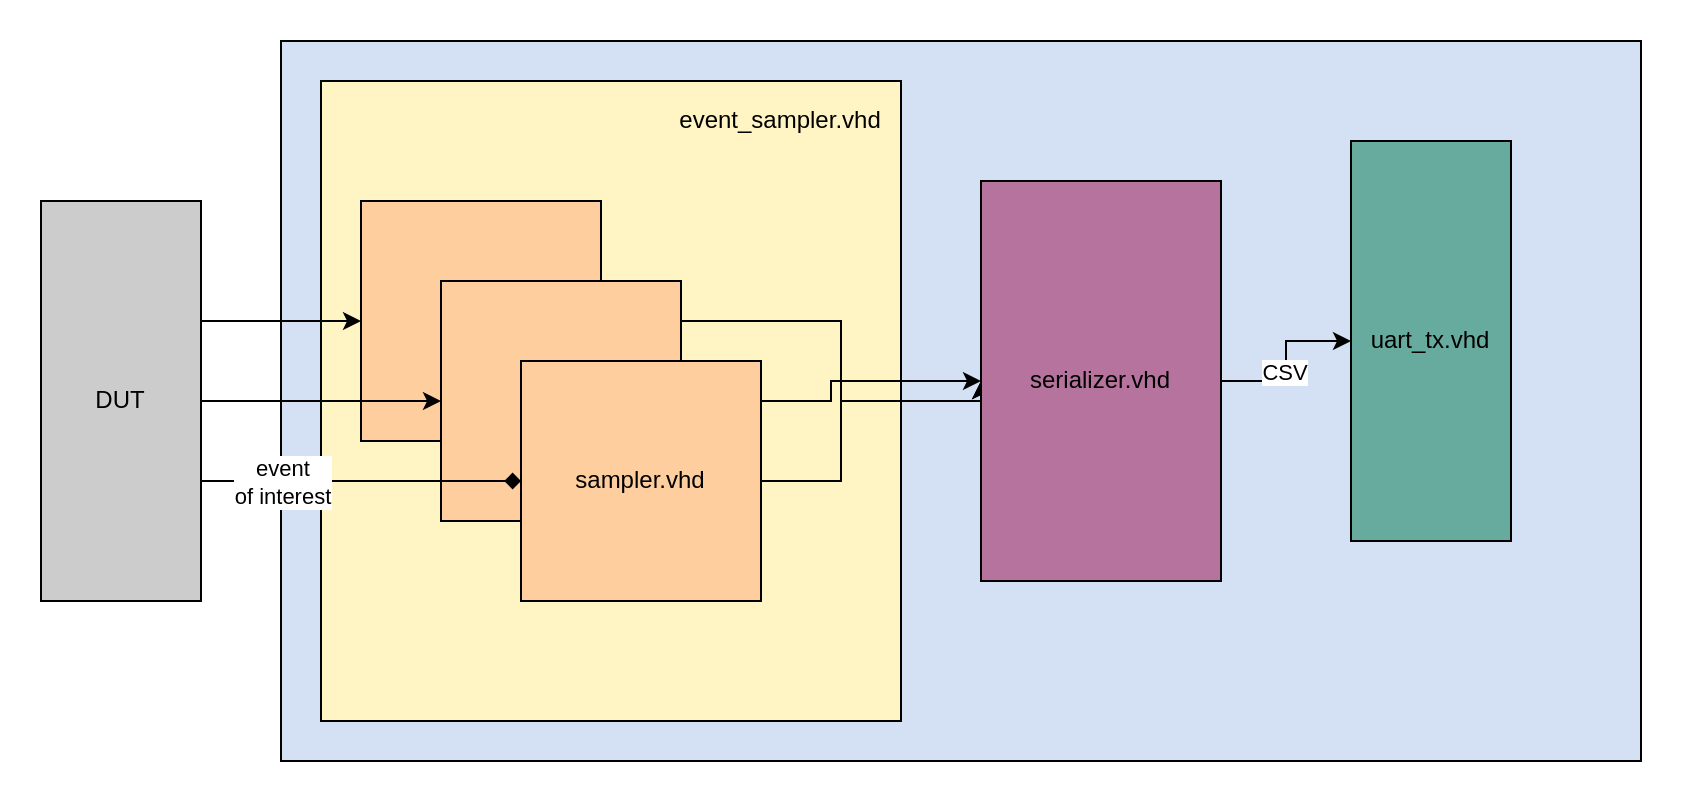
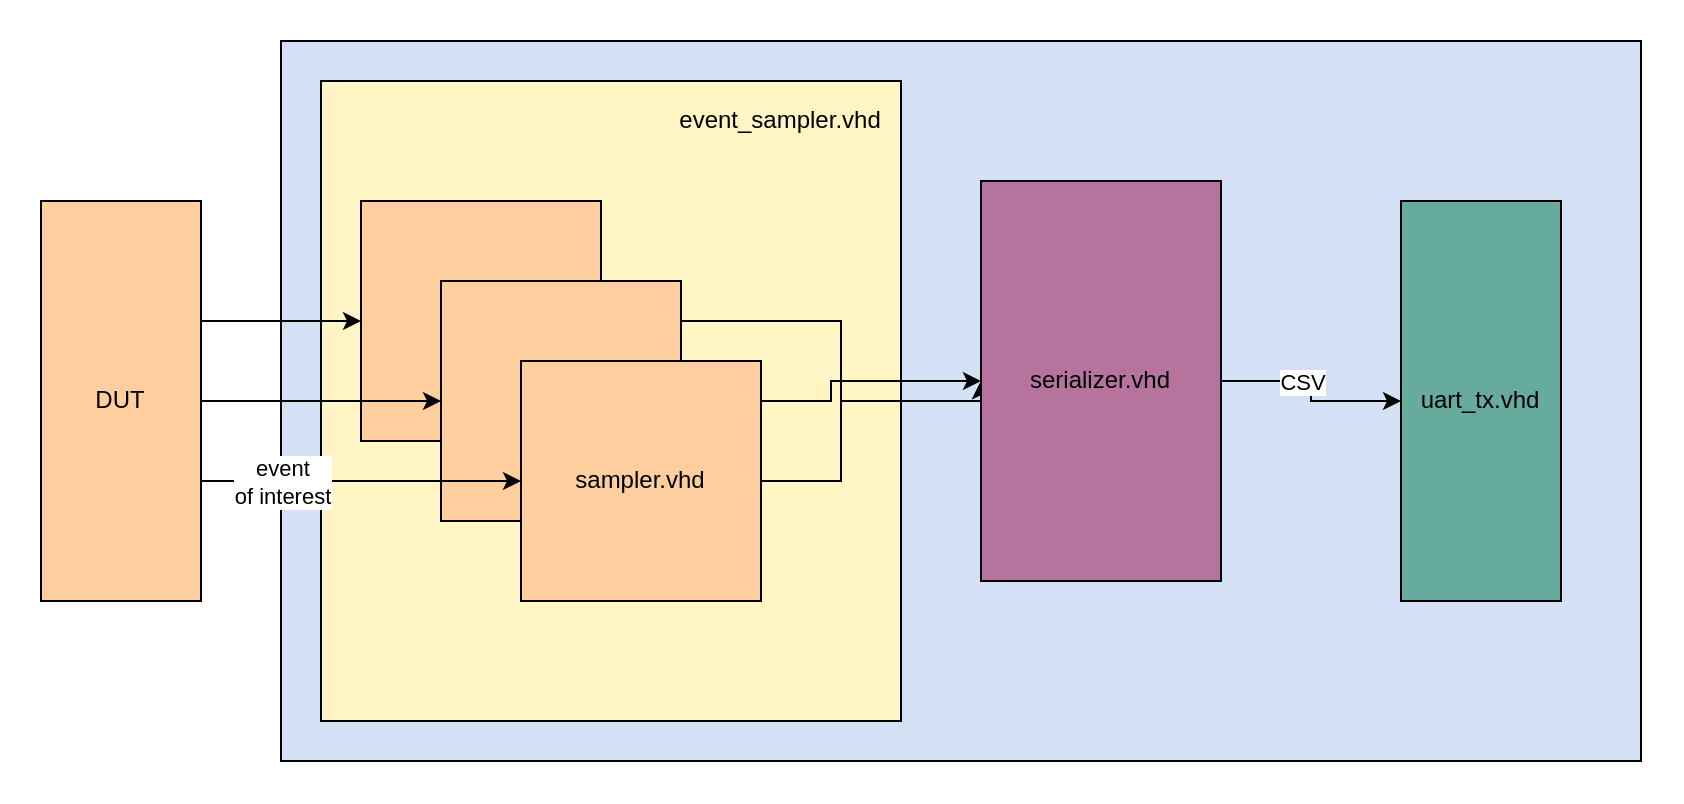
- <mxCell id="18" value="uart_tx.vhd" style="rounded=0;whiteSpace=wrap;html=1;fillColor=#67AB9F;" parent="1" vertex="1"><mxGeometry x="675" y="70" width="80" height="200" as="geometry" /></mxCell>
+ <mxCell id="18" value="uart_tx.vhd" style="rounded=0;whiteSpace=wrap;html=1;fillColor=#67AB9F;" parent="1" vertex="1"><mxGeometry x="700" y="100" width="80" height="200" as="geometry" /></mxCell>
- <mxCell id="5" value="DUT" style="rounded=0;whiteSpace=wrap;html=1;fillColor=#CCCCCC;" parent="1" vertex="1"><mxGeometry x="20" y="100" width="80" height="200" as="geometry" /></mxCell>
+ <mxCell id="5" value="DUT" style="rounded=0;whiteSpace=wrap;html=1;fillColor=#ffce9f;" parent="1" vertex="1"><mxGeometry x="20" y="100" width="80" height="200" as="geometry" /></mxCell>
- <mxCell id="13" value="" style="edgeStyle=orthogonalEdgeStyle;rounded=0;orthogonalLoop=1;jettySize=auto;html=1;entryX=0;entryY=0.5;entryDx=0;entryDy=0;exitX=1;exitY=0.5;exitDx=0;exitDy=0;endArrow=diamond;" parent="1" source="5" target="11" edge="1"><mxGeometry relative="1" as="geometry"><Array as="points"><mxPoint x="100" y="240" /></Array></mxGeometry></mxCell>
+ <mxCell id="13" value="" style="edgeStyle=orthogonalEdgeStyle;rounded=0;orthogonalLoop=1;jettySize=auto;html=1;entryX=0;entryY=0.5;entryDx=0;entryDy=0;exitX=1;exitY=0.5;exitDx=0;exitDy=0;" parent="1" source="5" target="11" edge="1"><mxGeometry relative="1" as="geometry"><Array as="points"><mxPoint x="100" y="240" /></Array></mxGeometry></mxCell>
